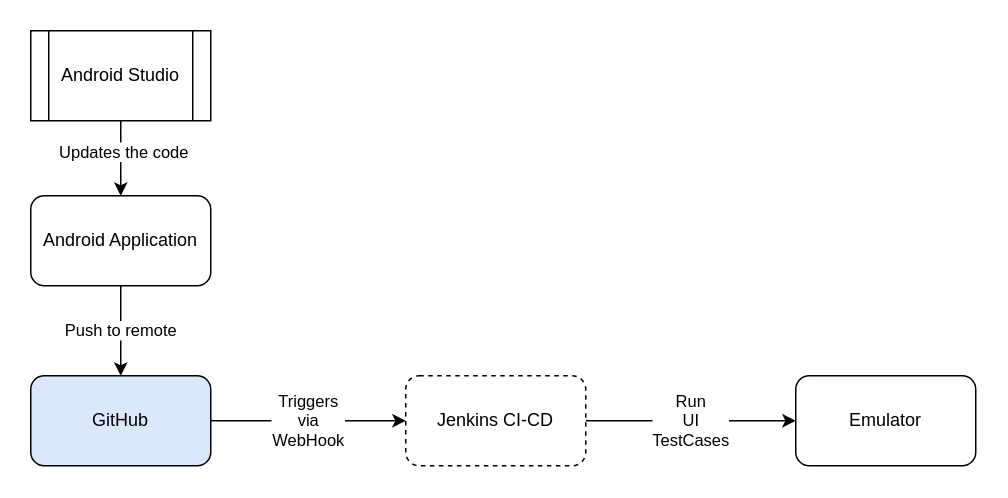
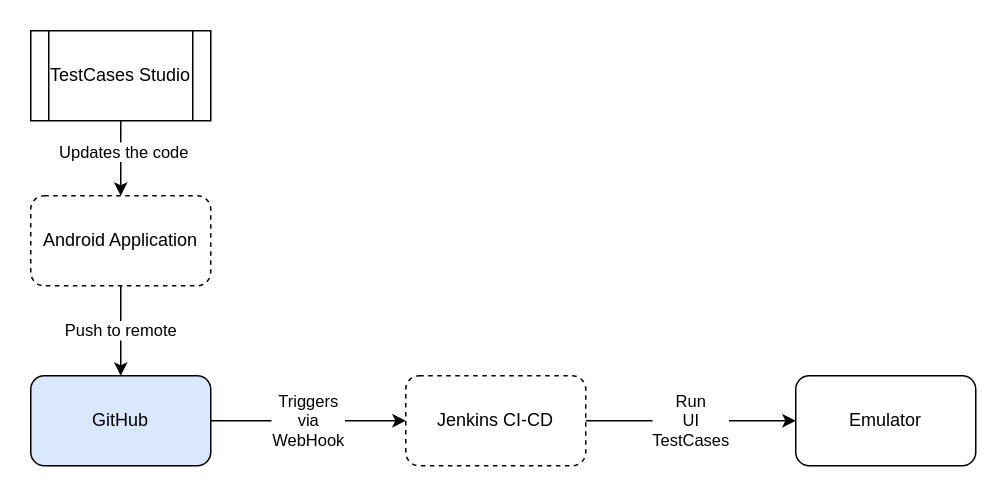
- <mxCell id="6" value="Android Studio" style="shape=process;whiteSpace=wrap;html=1;backgroundOutline=1;" parent="1" vertex="1"><mxGeometry x="20" y="20" width="120" height="60" as="geometry" /></mxCell>
+ <mxCell id="6" value="TestCases Studio" style="shape=process;whiteSpace=wrap;html=1;backgroundOutline=1;" parent="1" vertex="1"><mxGeometry x="20" y="20" width="120" height="60" as="geometry" /></mxCell>
- <mxCell id="3" value="Android Application" style="rounded=1;whiteSpace=wrap;html=1;" parent="1" vertex="1"><mxGeometry x="20" y="130" width="120" height="60" as="geometry" /></mxCell>
+ <mxCell id="3" value="Android Application" style="rounded=1;whiteSpace=wrap;html=1;dashed=1;" parent="1" vertex="1"><mxGeometry x="20" y="130" width="120" height="60" as="geometry" /></mxCell>
